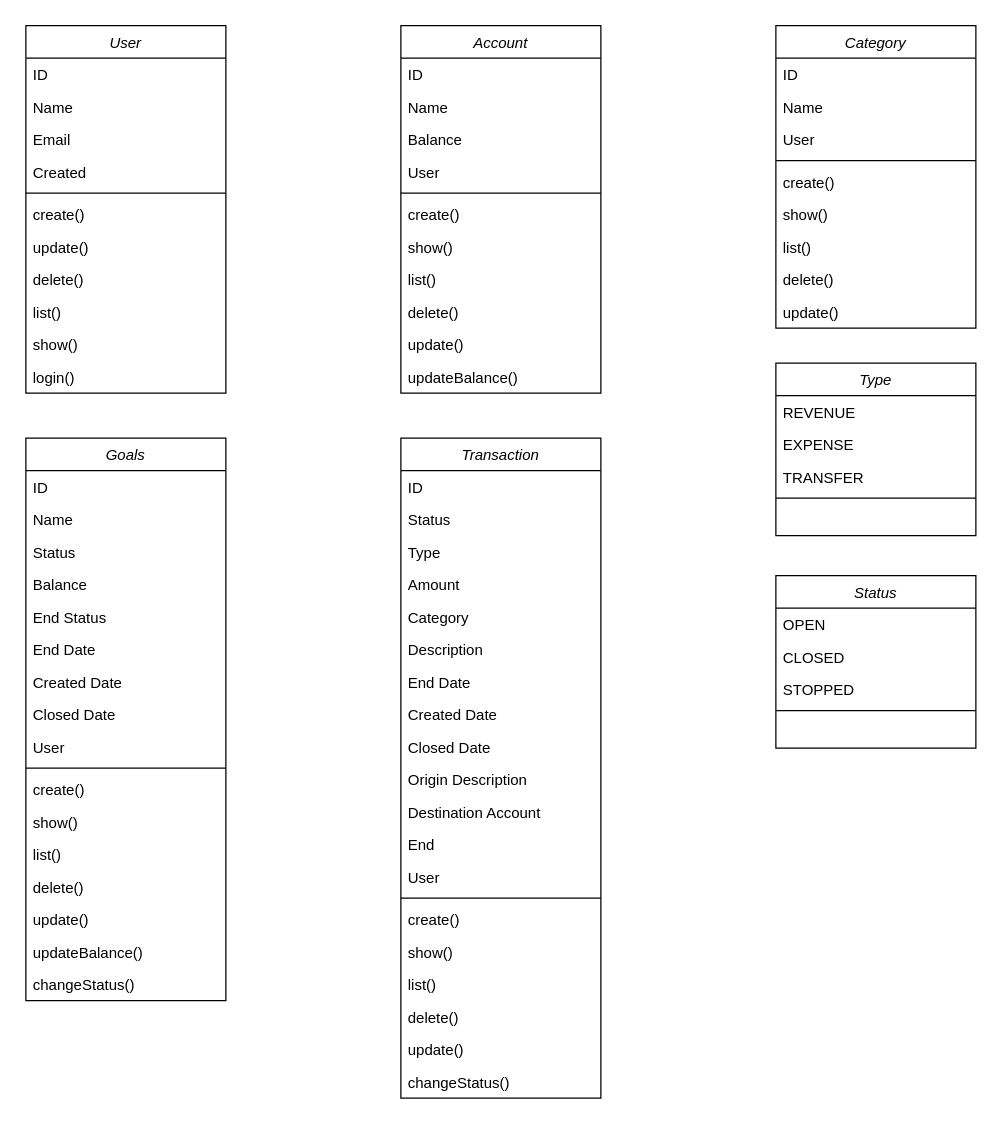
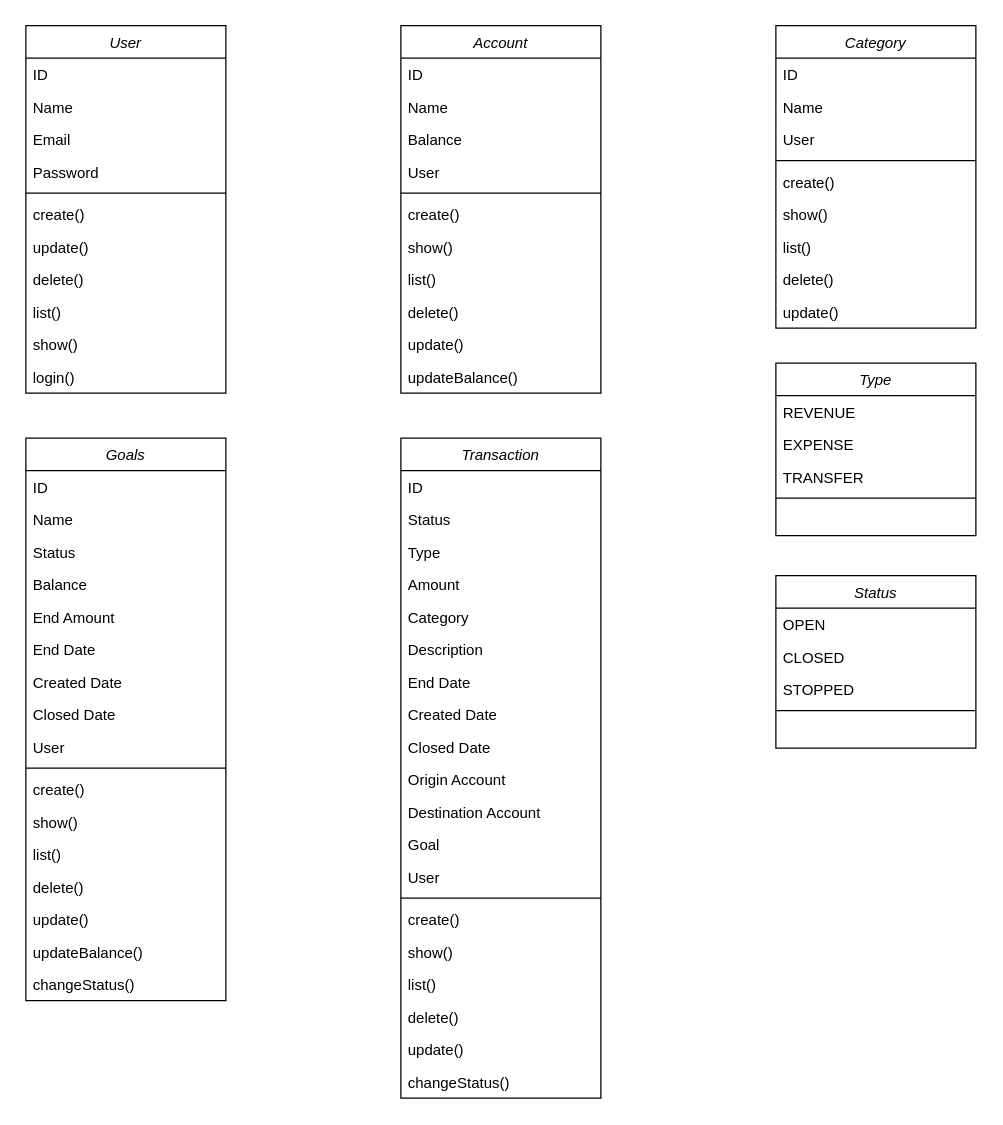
- <mxCell id="6" value="Created" style="text;align=left;verticalAlign=top;spacingLeft=4;spacingRight=4;overflow=hidden;rotatable=0;points=[[0,0.5],[1,0.5]];portConstraint=eastwest;rounded=0;shadow=0;html=0;" vertex="1" parent="2"><mxGeometry y="104" width="160" height="26" as="geometry" /></mxCell>
+ <mxCell id="6" value="Password" style="text;align=left;verticalAlign=top;spacingLeft=4;spacingRight=4;overflow=hidden;rotatable=0;points=[[0,0.5],[1,0.5]];portConstraint=eastwest;rounded=0;shadow=0;html=0;" vertex="1" parent="2"><mxGeometry y="104" width="160" height="26" as="geometry" /></mxCell>
- <mxCell id="41" value="End Status" style="text;align=left;verticalAlign=top;spacingLeft=4;spacingRight=4;overflow=hidden;rotatable=0;points=[[0,0.5],[1,0.5]];portConstraint=eastwest;" parent="36" vertex="1"><mxGeometry y="130" width="160" height="26" as="geometry" /></mxCell>
+ <mxCell id="41" value="End Amount" style="text;align=left;verticalAlign=top;spacingLeft=4;spacingRight=4;overflow=hidden;rotatable=0;points=[[0,0.5],[1,0.5]];portConstraint=eastwest;" parent="36" vertex="1"><mxGeometry y="130" width="160" height="26" as="geometry" /></mxCell>
- <mxCell id="64" value="Origin Description" style="text;align=left;verticalAlign=top;spacingLeft=4;spacingRight=4;overflow=hidden;rotatable=0;points=[[0,0.5],[1,0.5]];portConstraint=eastwest;" parent="54" vertex="1"><mxGeometry y="260" width="160" height="26" as="geometry" /></mxCell>
+ <mxCell id="64" value="Origin Account" style="text;align=left;verticalAlign=top;spacingLeft=4;spacingRight=4;overflow=hidden;rotatable=0;points=[[0,0.5],[1,0.5]];portConstraint=eastwest;" parent="54" vertex="1"><mxGeometry y="260" width="160" height="26" as="geometry" /></mxCell>
- <mxCell id="66" value="End" style="text;align=left;verticalAlign=top;spacingLeft=4;spacingRight=4;overflow=hidden;rotatable=0;points=[[0,0.5],[1,0.5]];portConstraint=eastwest;" parent="54" vertex="1"><mxGeometry y="312" width="160" height="26" as="geometry" /></mxCell>
+ <mxCell id="66" value="Goal" style="text;align=left;verticalAlign=top;spacingLeft=4;spacingRight=4;overflow=hidden;rotatable=0;points=[[0,0.5],[1,0.5]];portConstraint=eastwest;" parent="54" vertex="1"><mxGeometry y="312" width="160" height="26" as="geometry" /></mxCell>
